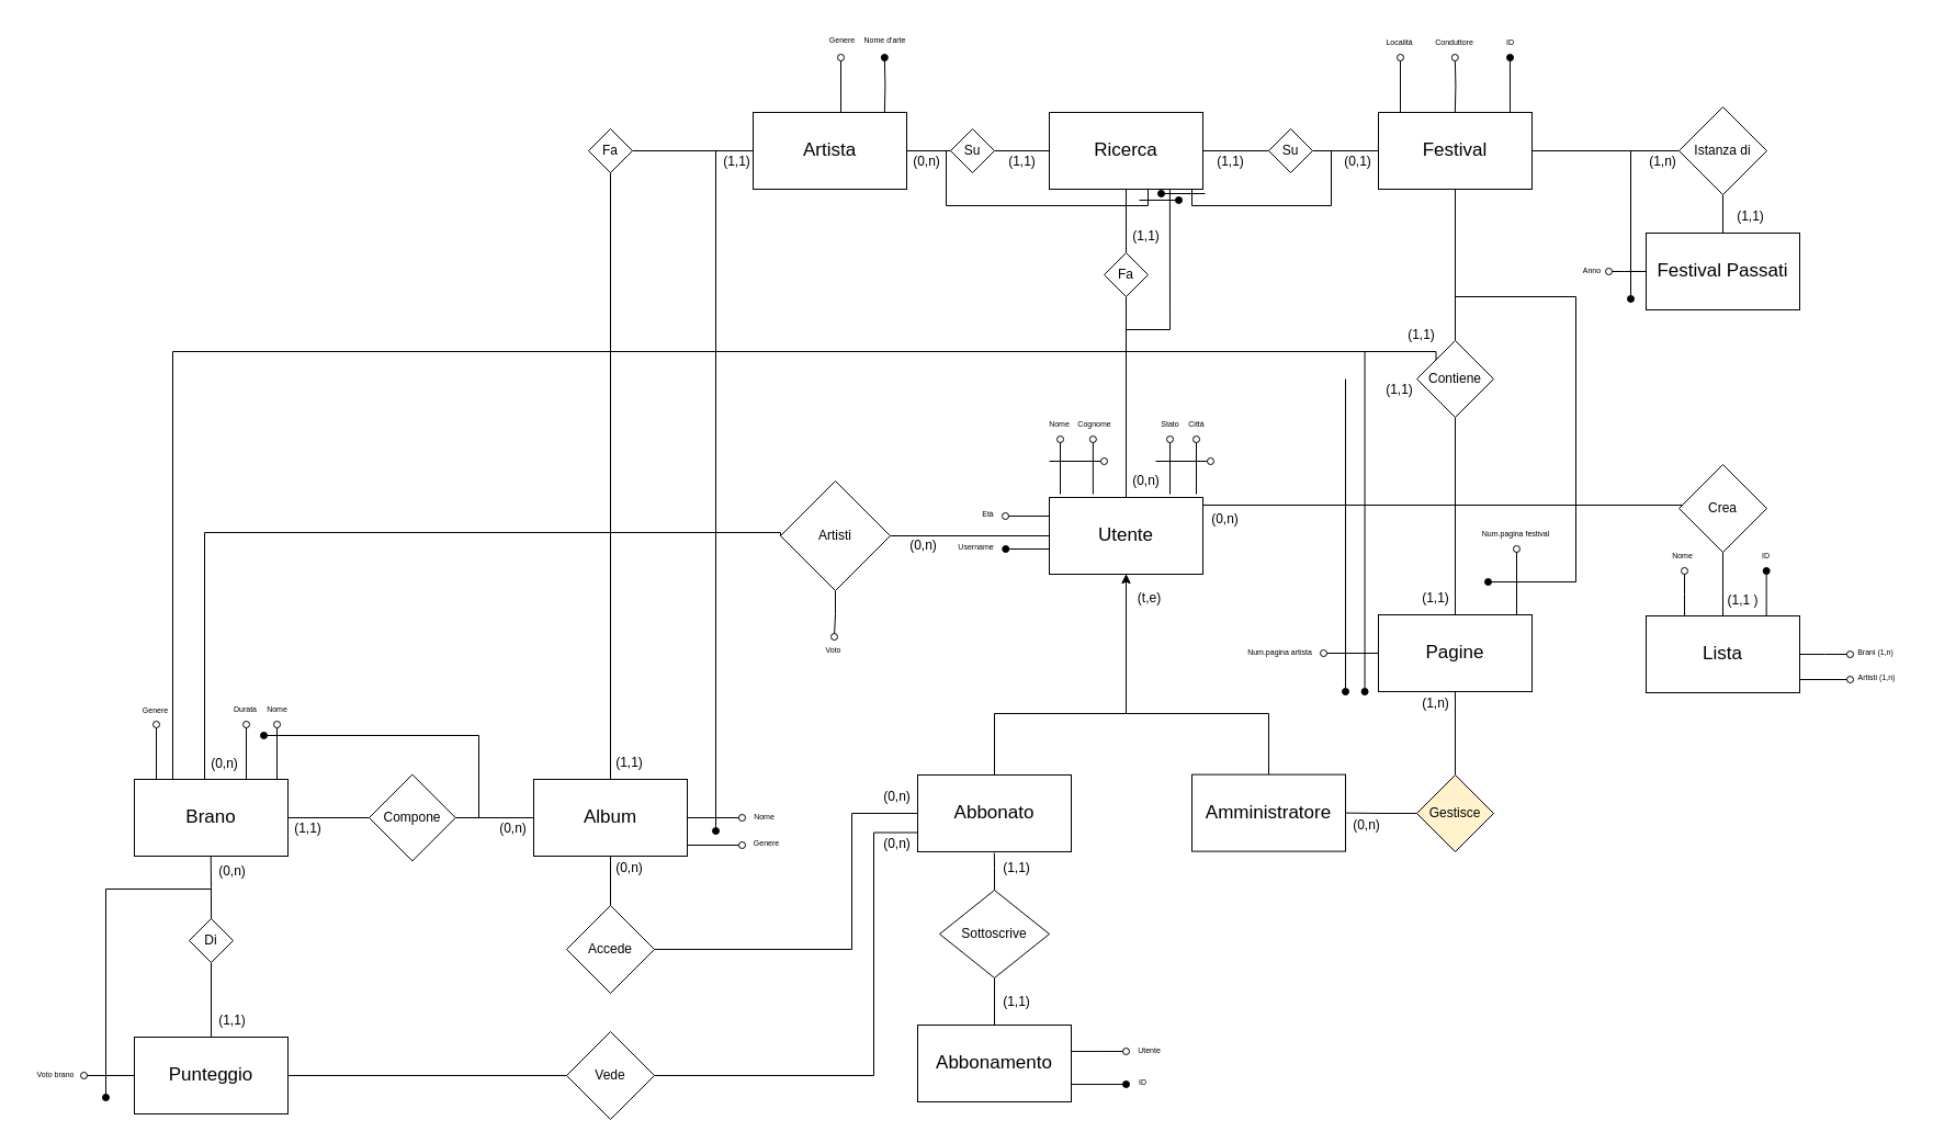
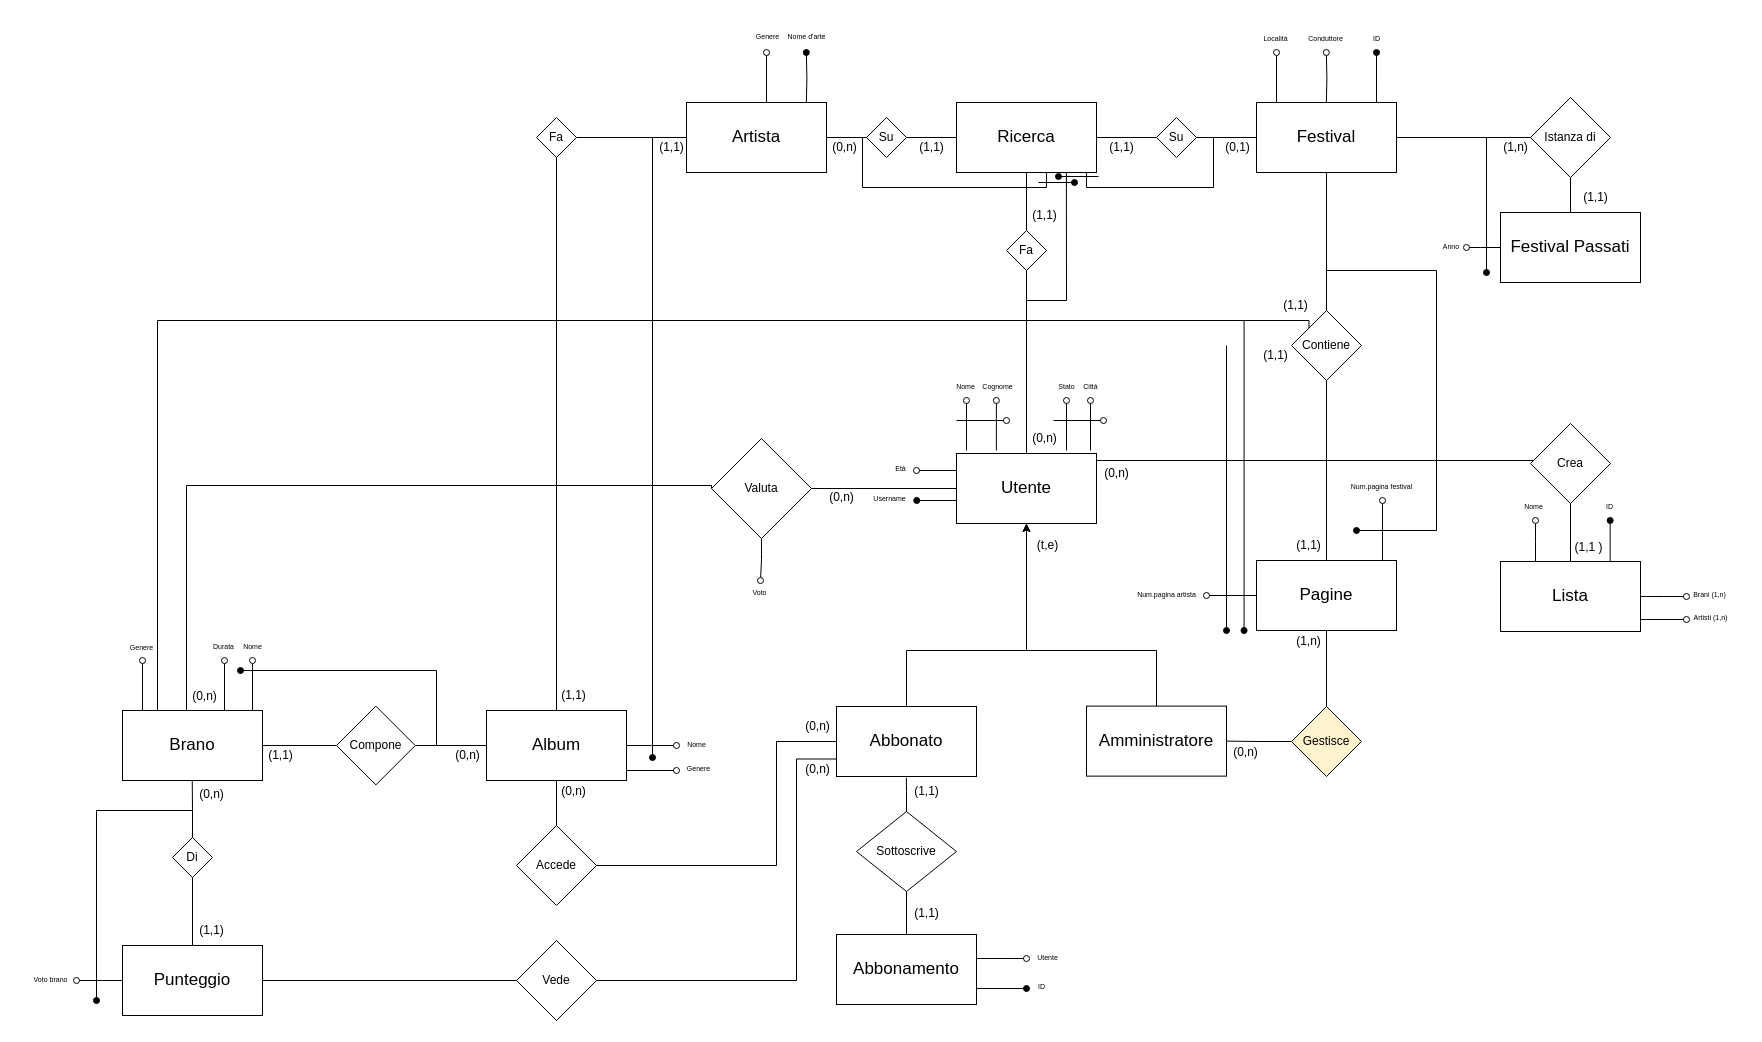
- <mxCell id="84" value="Artisti" style="rhombus;whiteSpace=wrap;html=1;" parent="1" vertex="1"><mxGeometry x="711" y="438" width="100" height="100" as="geometry" /></mxCell>
+ <mxCell id="84" value="Valuta" style="rhombus;whiteSpace=wrap;html=1;" parent="1" vertex="1"><mxGeometry x="711" y="438" width="100" height="100" as="geometry" /></mxCell>
